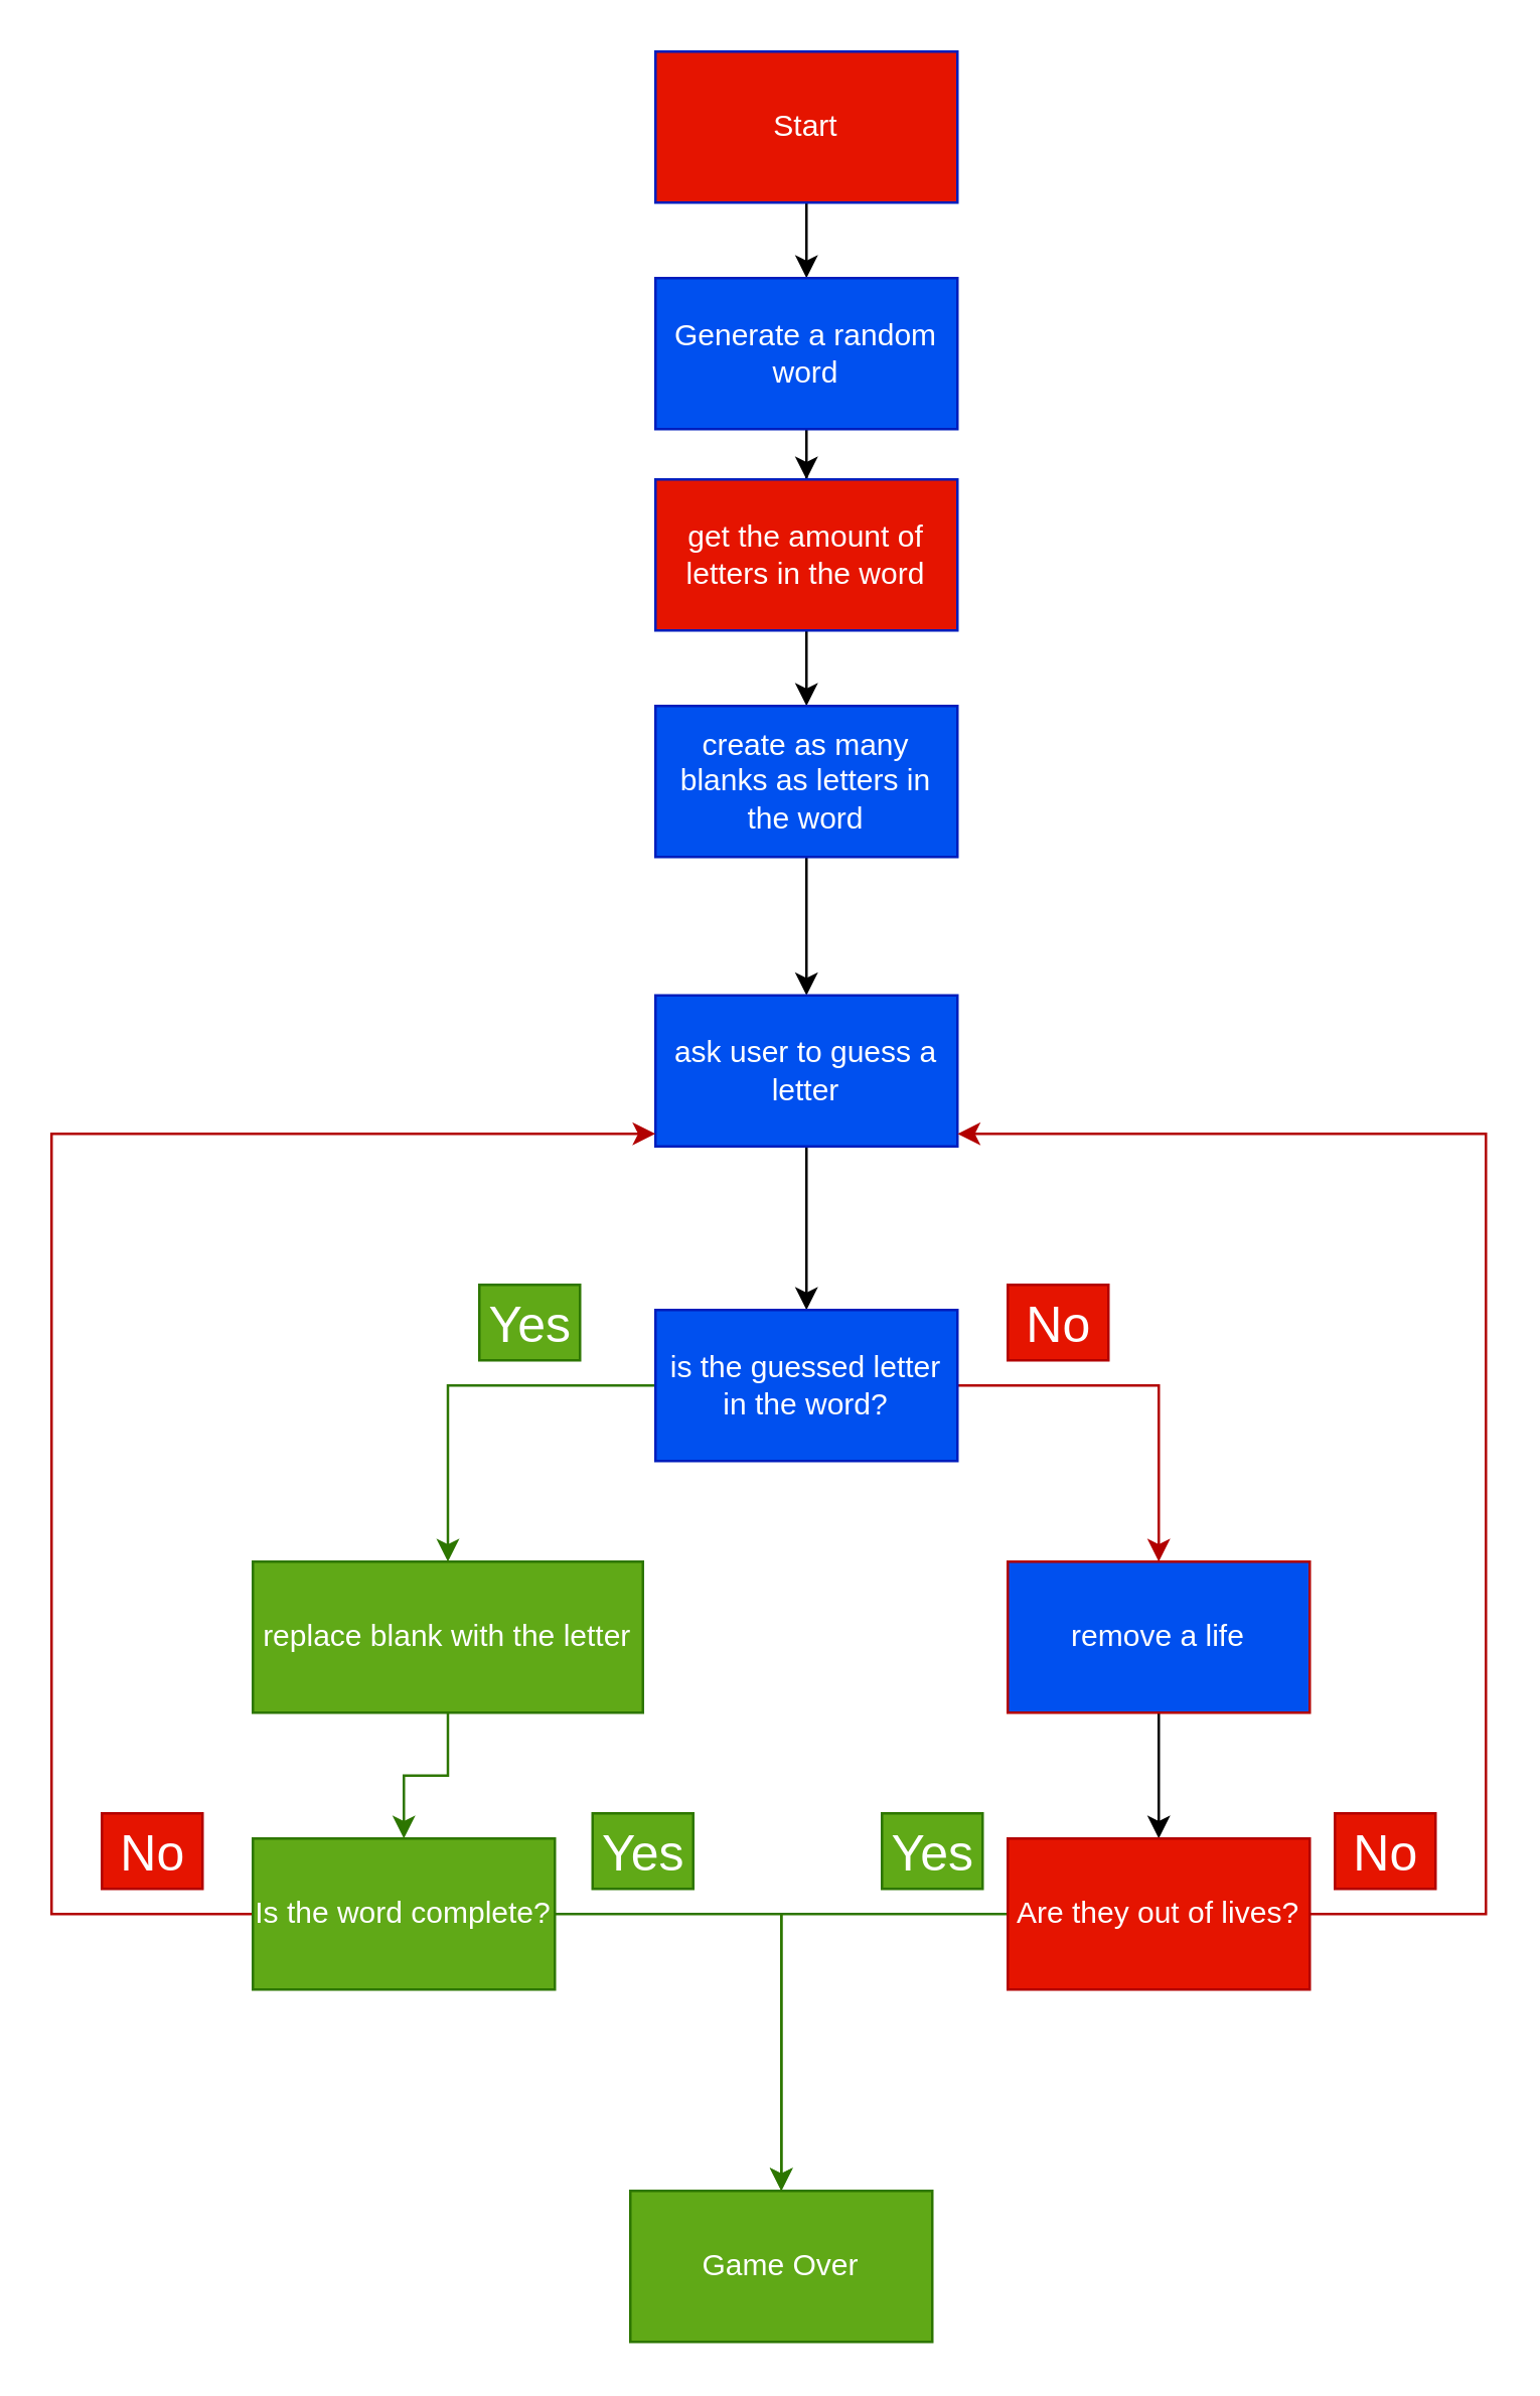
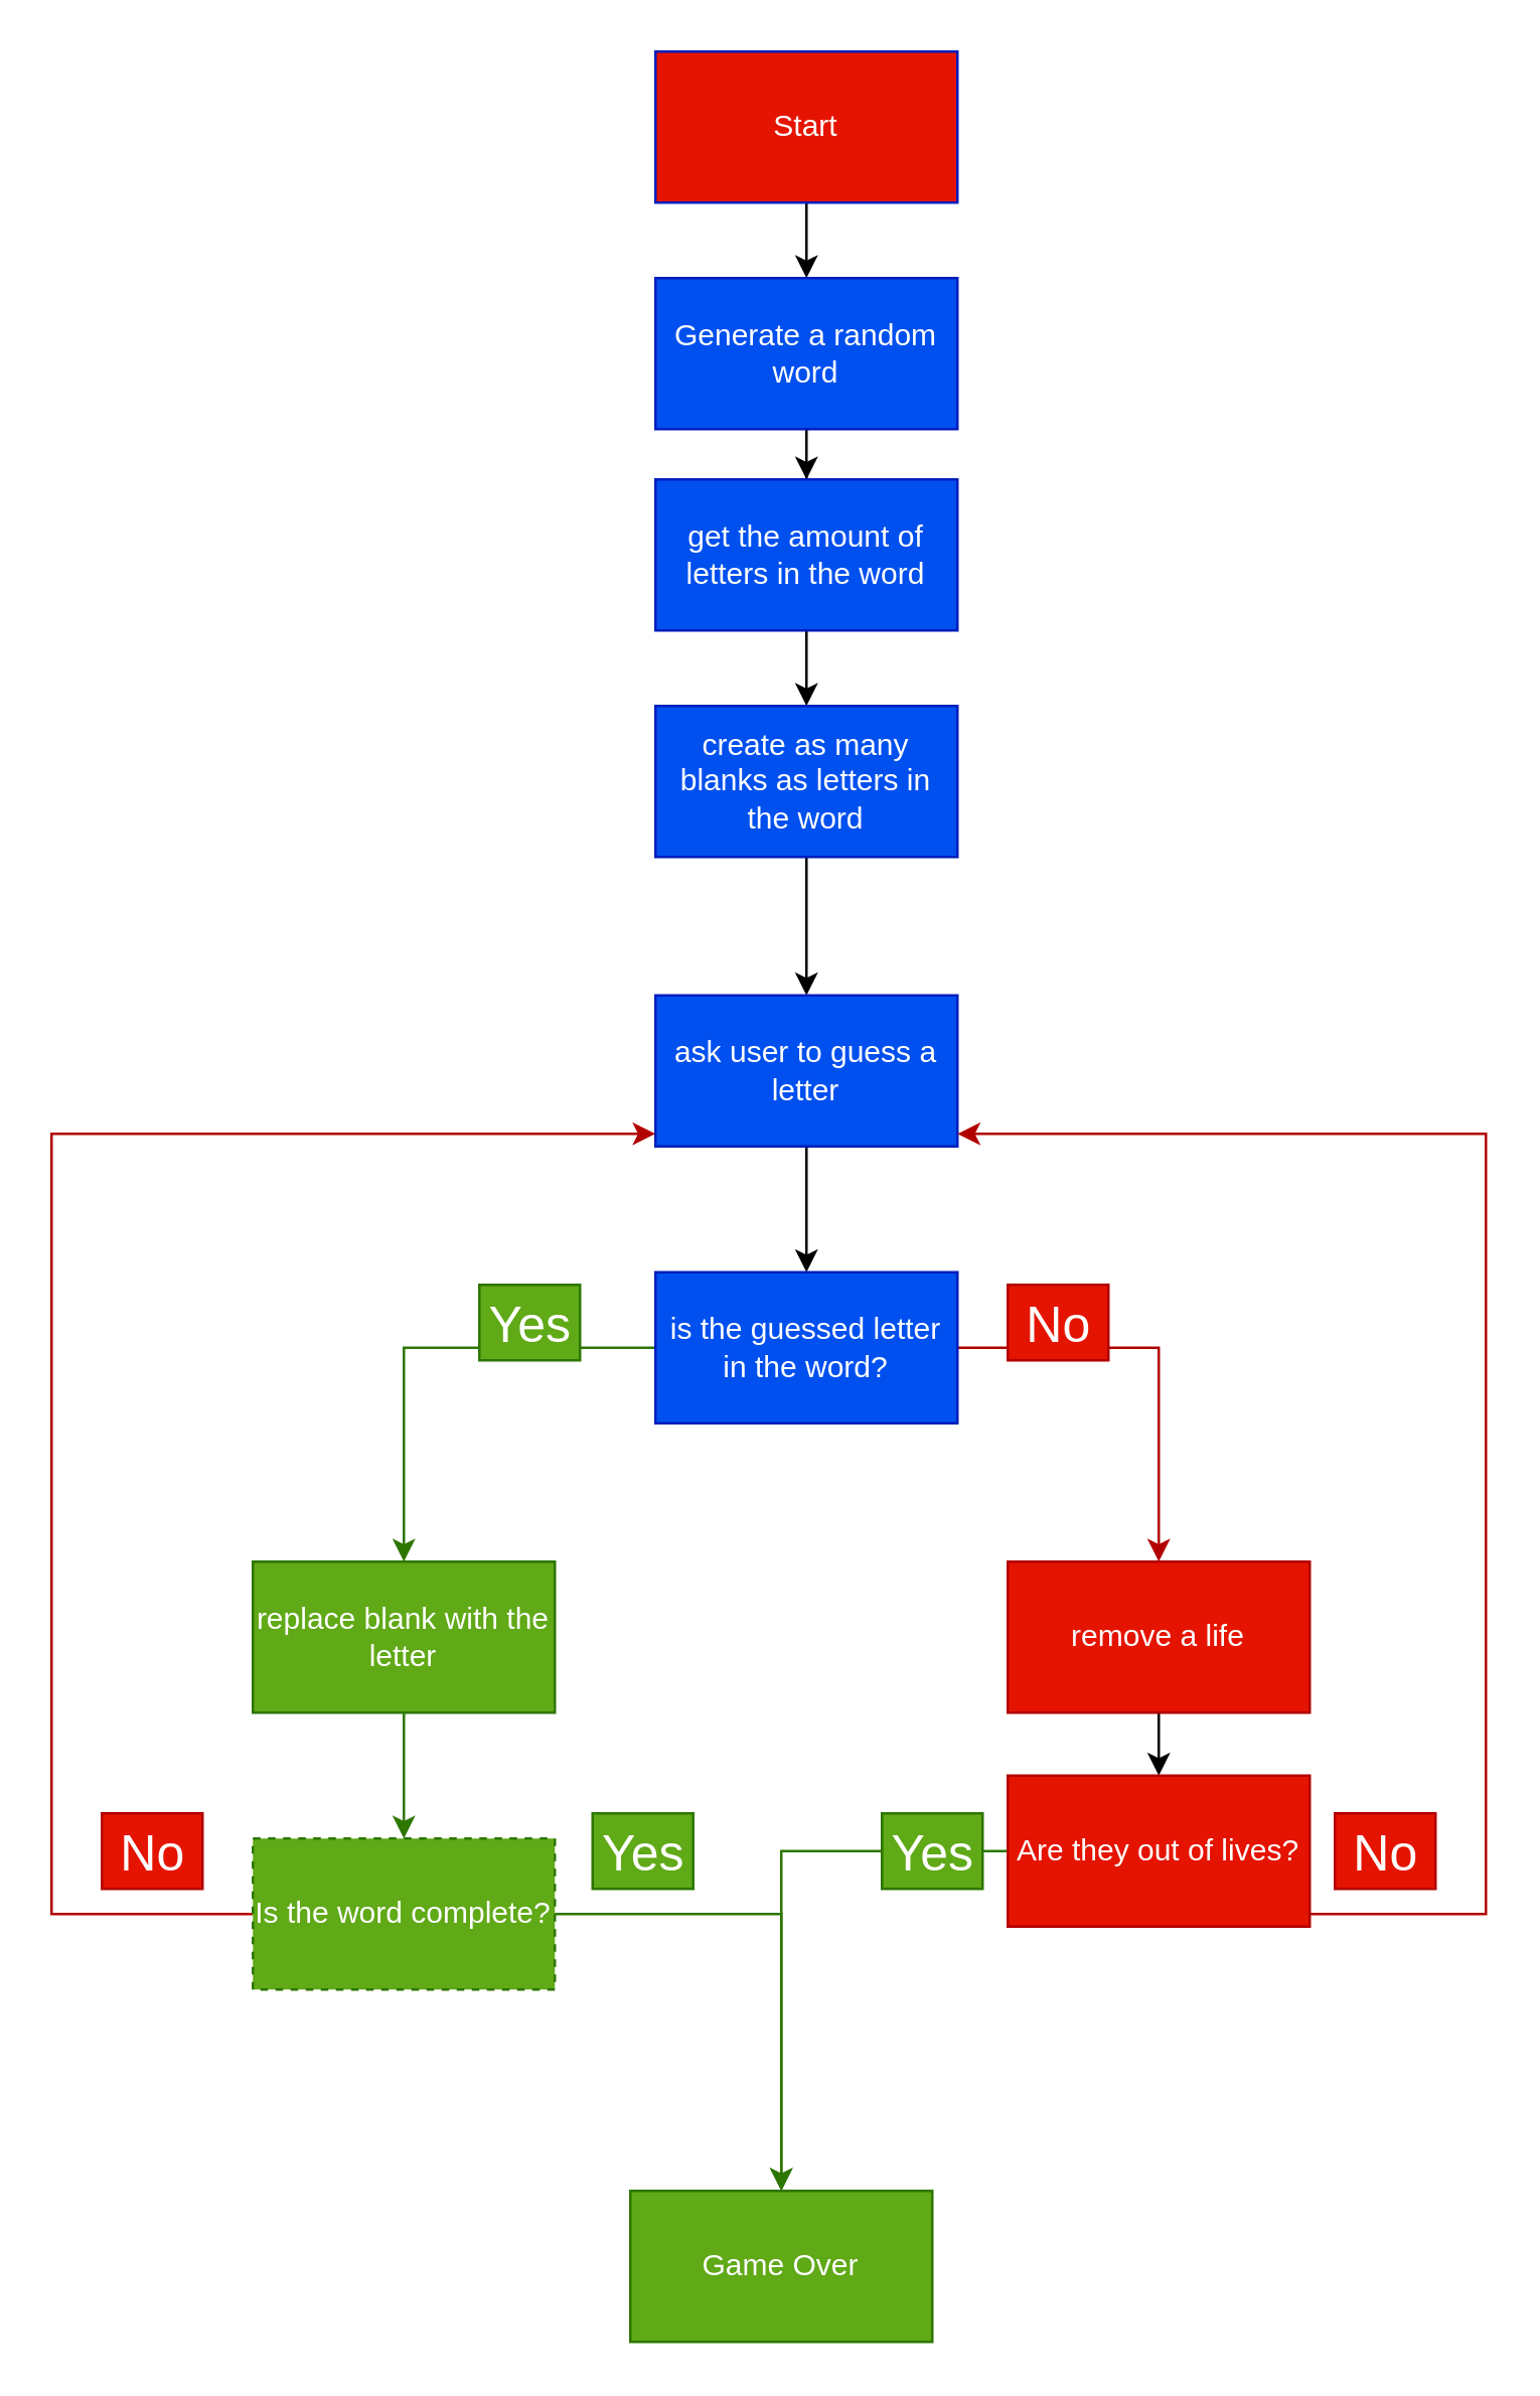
- <mxCell id="7" value="get the amount of letters in the word" style="whiteSpace=wrap;html=1;rounded=0;fillColor=#e51400;fontColor=#ffffff;strokeColor=#001DBC;" vertex="1" parent="1"><mxGeometry x="260" y="190" width="120" height="60" as="geometry" /></mxCell>
+ <mxCell id="7" value="get the amount of letters in the word" style="whiteSpace=wrap;html=1;rounded=0;fillColor=#0050ef;fontColor=#ffffff;strokeColor=#001DBC;" vertex="1" parent="1"><mxGeometry x="260" y="190" width="120" height="60" as="geometry" /></mxCell>
- <mxCell id="14" value="is the guessed letter in the word?" style="whiteSpace=wrap;html=1;rounded=0;fillColor=#0050ef;strokeColor=#001DBC;fontColor=#ffffff;" vertex="1" parent="1"><mxGeometry x="260" y="520" width="120" height="60" as="geometry" /></mxCell>
+ <mxCell id="14" value="is the guessed letter in the word?" style="whiteSpace=wrap;html=1;rounded=0;fillColor=#0050ef;strokeColor=#001DBC;fontColor=#ffffff;" vertex="1" parent="1"><mxGeometry x="260" y="505" width="120" height="60" as="geometry" /></mxCell>
- <mxCell id="18" value="replace blank with the letter" style="whiteSpace=wrap;html=1;rounded=0;fillColor=#60a917;strokeColor=#2D7600;fontColor=#ffffff;" vertex="1" parent="1"><mxGeometry x="100" y="620" width="155" height="60" as="geometry" /></mxCell>
+ <mxCell id="18" value="replace blank with the letter" style="whiteSpace=wrap;html=1;rounded=0;fillColor=#60a917;strokeColor=#2D7600;fontColor=#ffffff;" vertex="1" parent="1"><mxGeometry x="100" y="620" width="120" height="60" as="geometry" /></mxCell>
- <mxCell id="16" value="remove a life" style="whiteSpace=wrap;html=1;rounded=0;fillColor=#0050ef;strokeColor=#B20000;fontColor=#ffffff;" vertex="1" parent="1"><mxGeometry x="400" y="620" width="120" height="60" as="geometry" /></mxCell>
+ <mxCell id="16" value="remove a life" style="whiteSpace=wrap;html=1;rounded=0;fillColor=#e51400;strokeColor=#B20000;fontColor=#ffffff;" vertex="1" parent="1"><mxGeometry x="400" y="620" width="120" height="60" as="geometry" /></mxCell>
- <mxCell id="21" value="Is the word complete?" style="whiteSpace=wrap;html=1;rounded=0;fillColor=#60a917;strokeColor=#2D7600;fontColor=#ffffff;" vertex="1" parent="1"><mxGeometry x="100" y="730" width="120" height="60" as="geometry" /></mxCell>
+ <mxCell id="21" value="Is the word complete?" style="whiteSpace=wrap;html=1;rounded=0;fillColor=#60a917;strokeColor=#2D7600;fontColor=#ffffff;dashed=1;" vertex="1" parent="1"><mxGeometry x="100" y="730" width="120" height="60" as="geometry" /></mxCell>
- <mxCell id="24" value="Are they out of lives?" style="whiteSpace=wrap;html=1;rounded=0;fillColor=#e51400;strokeColor=#B20000;fontColor=#ffffff;" vertex="1" parent="1"><mxGeometry x="400" y="730" width="120" height="60" as="geometry" /></mxCell>
+ <mxCell id="24" value="Are they out of lives?" style="whiteSpace=wrap;html=1;rounded=0;fillColor=#e51400;strokeColor=#B20000;fontColor=#ffffff;" vertex="1" parent="1"><mxGeometry x="400" y="705" width="120" height="60" as="geometry" /></mxCell>
